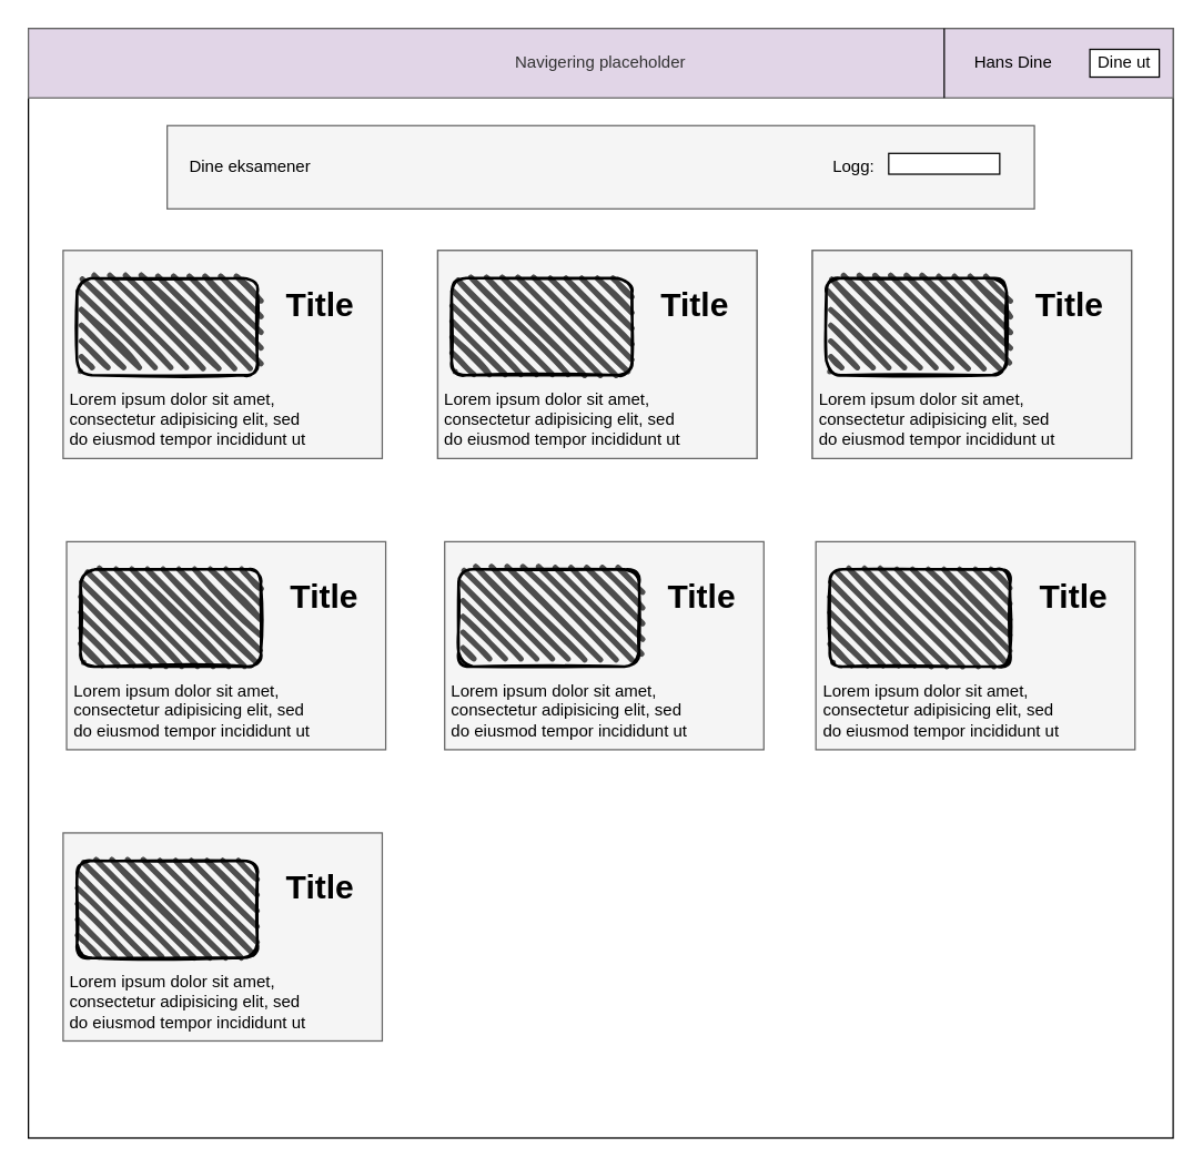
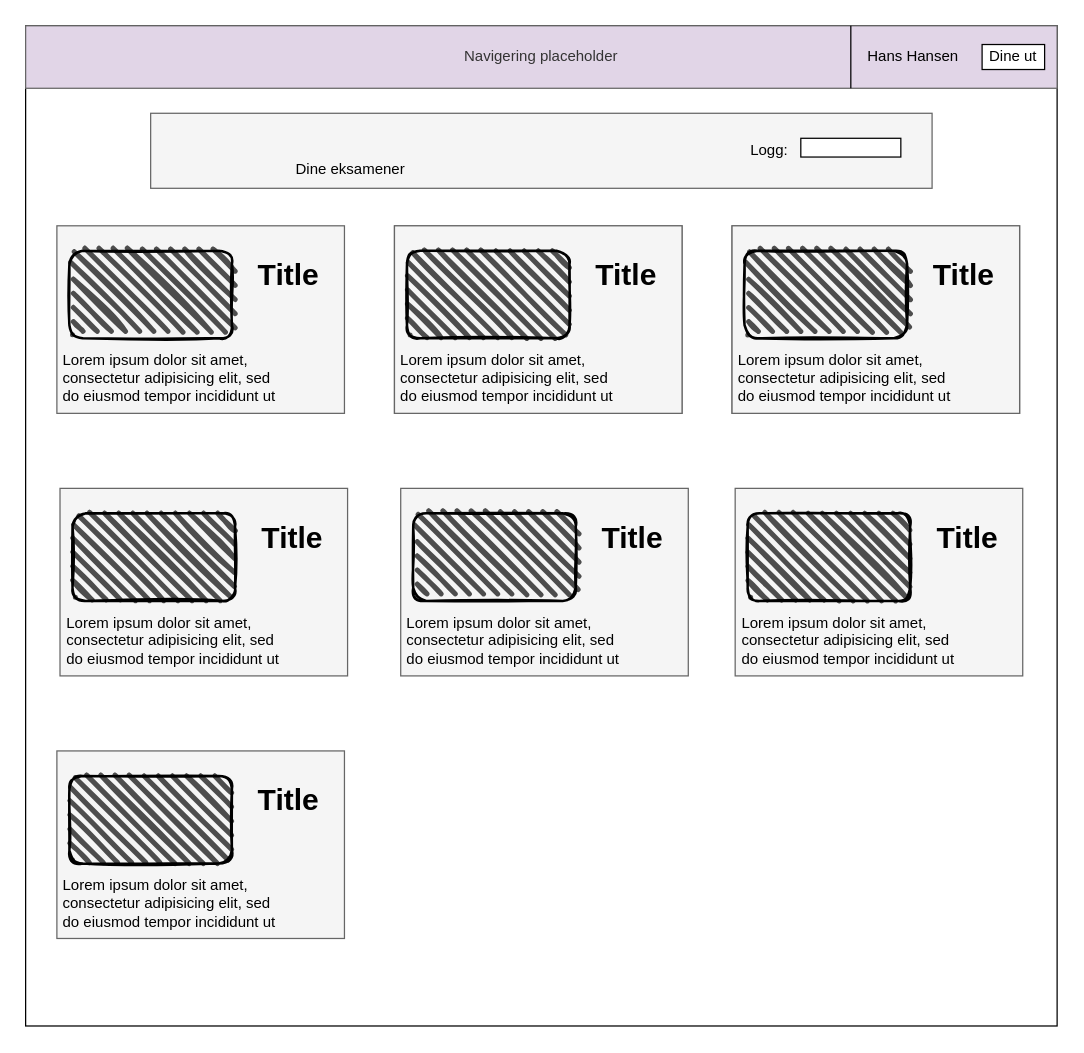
- <mxCell id="4" value="Hans Dine" style="text;html=1;strokeColor=none;fillColor=none;align=center;verticalAlign=middle;whiteSpace=wrap;rounded=0;" vertex="1" parent="1"><mxGeometry x="685" y="35" width="90" height="20" as="geometry" /></mxCell>
+ <mxCell id="4" value="Hans Hansen" style="text;html=1;strokeColor=none;fillColor=none;align=center;verticalAlign=middle;whiteSpace=wrap;rounded=0;" vertex="1" parent="1"><mxGeometry x="685" y="35" width="90" height="20" as="geometry" /></mxCell>
- <mxCell id="11" value="Dine eksamener" style="text;html=1;strokeColor=none;fillColor=none;align=center;verticalAlign=middle;whiteSpace=wrap;rounded=0;" vertex="1" parent="1"><mxGeometry x="135" y="110" width="90" height="20" as="geometry" /></mxCell>
+ <mxCell id="11" value="Dine eksamener" style="text;html=1;strokeColor=none;fillColor=none;align=center;verticalAlign=middle;whiteSpace=wrap;rounded=0;" vertex="1" parent="1"><mxGeometry x="235" y="125" width="90" height="20" as="geometry" /></mxCell>
